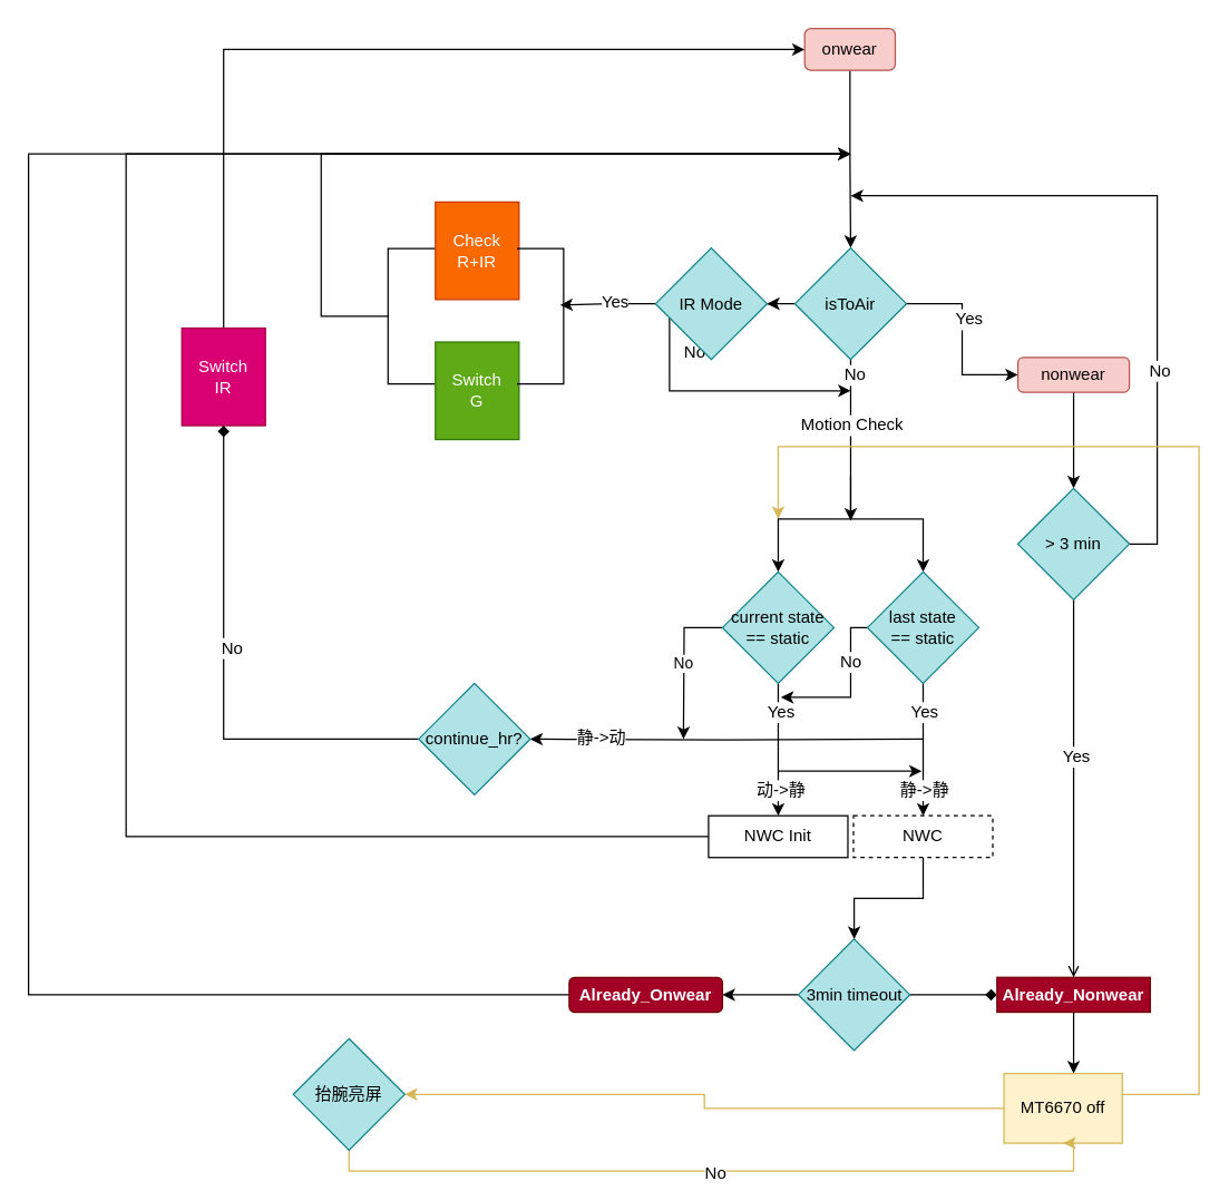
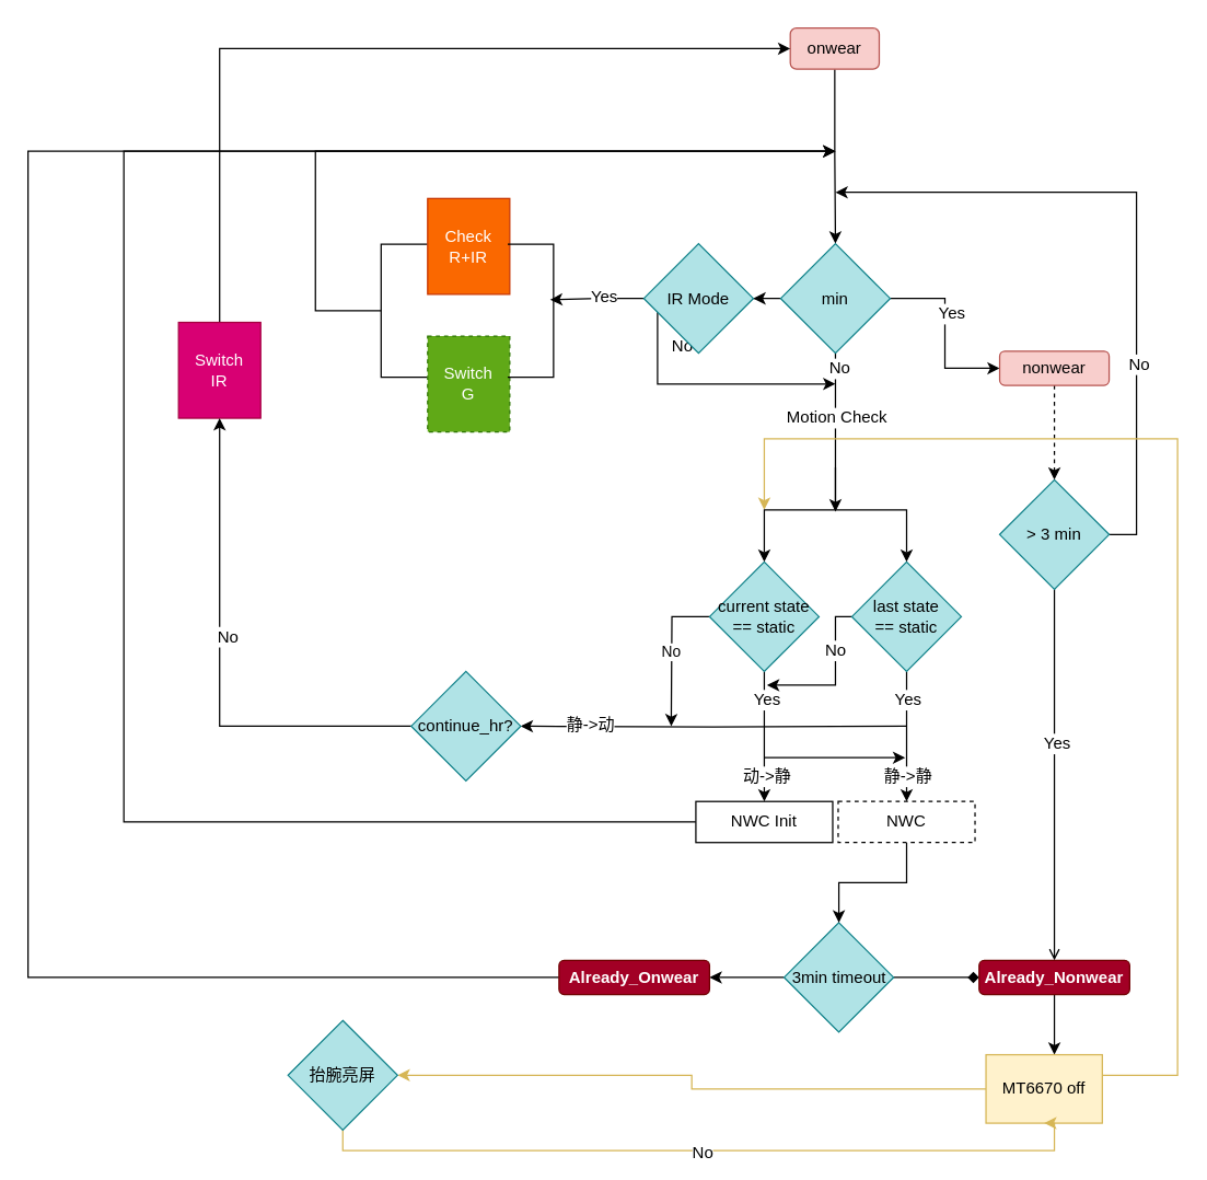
- <mxCell id="10" value="isToAir" style="rhombus;whiteSpace=wrap;html=1;fillColor=#b0e3e6;strokeColor=#0e8088;" parent="1" vertex="1"><mxGeometry x="570" y="177.5" width="80" height="80" as="geometry" /></mxCell>
+ <mxCell id="10" value="min" style="rhombus;whiteSpace=wrap;html=1;fillColor=#b0e3e6;strokeColor=#0e8088;" parent="1" vertex="1"><mxGeometry x="570" y="177.5" width="80" height="80" as="geometry" /></mxCell>
- <mxCell id="35" value="Switch&lt;br&gt;G" style="rounded=0;whiteSpace=wrap;html=1;fillColor=#60a917;strokeColor=#2D7600;fontColor=#ffffff;" parent="1" vertex="1"><mxGeometry x="312" y="245" width="60" height="70" as="geometry" /></mxCell>
+ <mxCell id="35" value="Switch&lt;br&gt;G" style="rounded=0;whiteSpace=wrap;html=1;fillColor=#60a917;strokeColor=#2D7600;fontColor=#ffffff;dashed=1;" parent="1" vertex="1"><mxGeometry x="312" y="245" width="60" height="70" as="geometry" /></mxCell>
- <mxCell id="25" style="edgeStyle=orthogonalEdgeStyle;rounded=0;orthogonalLoop=1;jettySize=auto;html=1;entryX=0.5;entryY=0;entryDx=0;entryDy=0;" parent="1" source="26" target="15" edge="1"><mxGeometry relative="1" as="geometry" /></mxCell>
+ <mxCell id="25" style="edgeStyle=orthogonalEdgeStyle;rounded=0;orthogonalLoop=1;jettySize=auto;html=1;entryX=0.5;entryY=0;entryDx=0;entryDy=0;dashed=1;" parent="1" source="26" target="15" edge="1"><mxGeometry relative="1" as="geometry" /></mxCell>
- <mxCell id="30" style="edgeStyle=orthogonalEdgeStyle;rounded=0;orthogonalLoop=1;jettySize=auto;html=1;entryX=0.5;entryY=1;entryDx=0;entryDy=0;exitX=0;exitY=0.5;exitDx=0;exitDy=0;endArrow=diamond;" parent="1" source="34" target="17" edge="1"><mxGeometry relative="1" as="geometry"><mxPoint y="470" as="targetPoint" x="200" /><Array as="points"><mxPoint x="160" y="530" /></Array></mxGeometry></mxCell>
+ <mxCell id="30" style="edgeStyle=orthogonalEdgeStyle;rounded=0;orthogonalLoop=1;jettySize=auto;html=1;entryX=0.5;entryY=1;entryDx=0;entryDy=0;exitX=0;exitY=0.5;exitDx=0;exitDy=0;" parent="1" source="34" target="17" edge="1"><mxGeometry relative="1" as="geometry"><mxPoint y="470" as="targetPoint" x="200" /><Array as="points"><mxPoint x="160" y="530" /></Array></mxGeometry></mxCell>
- <mxCell id="22" value="Already_Nonwear" style="whiteSpace=wrap;html=1;fillColor=#a20025;strokeColor=#6F0000;fontColor=#ffffff;fontStyle=1;rounded=0;" parent="1" vertex="1"><mxGeometry x="715" y="701" width="110" height="25" as="geometry" /></mxCell>
+ <mxCell id="22" value="Already_Nonwear" style="rounded=1;whiteSpace=wrap;html=1;fillColor=#a20025;strokeColor=#6F0000;fontColor=#ffffff;fontStyle=1" parent="1" vertex="1"><mxGeometry x="715" y="701" width="110" height="25" as="geometry" /></mxCell>
